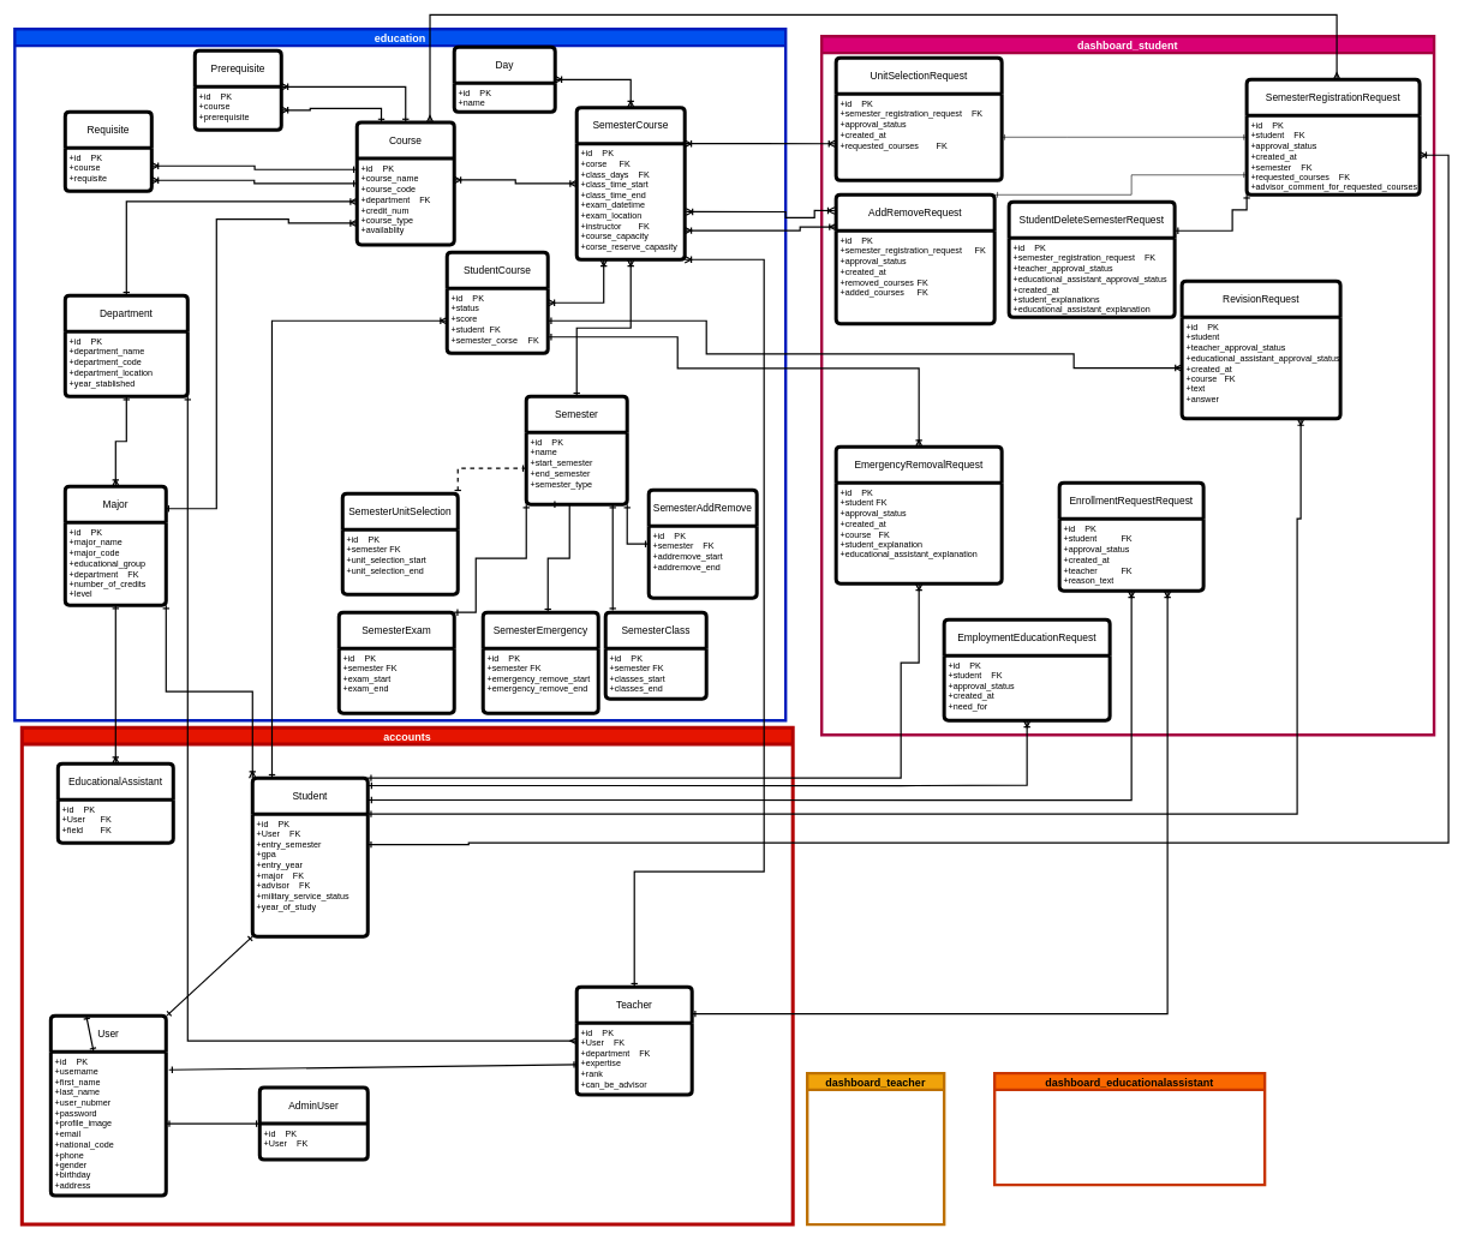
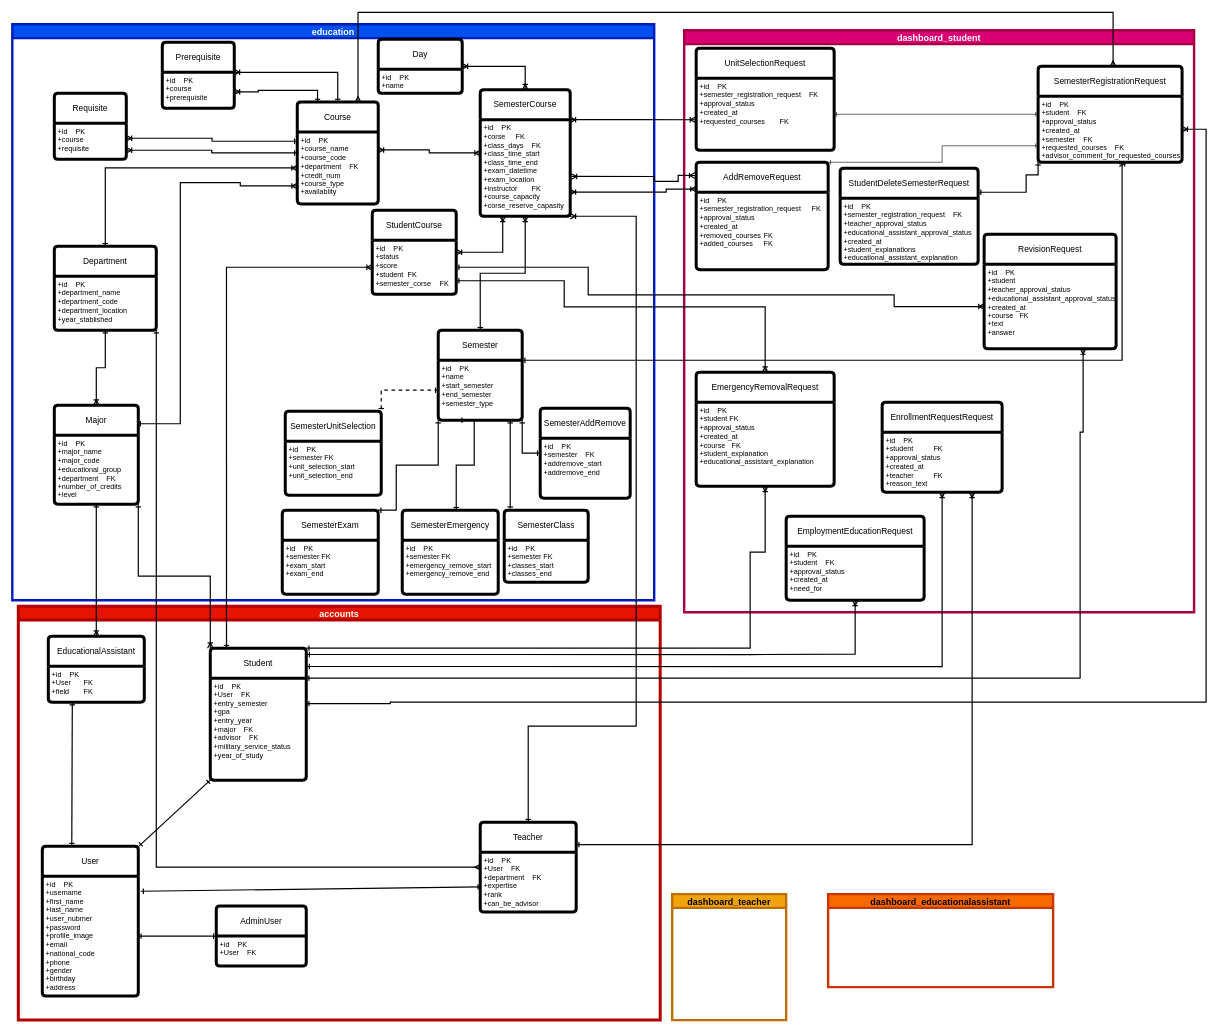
+ <mxCell id="89" style="edgeStyle=orthogonalEdgeStyle;rounded=0;orthogonalLoop=1;jettySize=auto;html=1;exitX=1;exitY=0;exitDx=0;exitDy=0;startArrow=ERone;startFill=0;endArrow=ERoneToMany;endFill=0;strokeWidth=2;entryX=0.564;entryY=1.024;entryDx=0;entryDy=0;entryPerimeter=0;" parent="1" source="9" target="49" edge="1"><mxGeometry relative="1" as="geometry"><mxPoint x="720" y="788" as="sourcePoint" /><mxPoint x="2180" y="-170" as="targetPoint" /><Array as="points"><mxPoint x="1870" y="600" /></Array></mxGeometry></mxCell>
- <mxCell id="79" style="rounded=0;orthogonalLoop=1;jettySize=auto;html=1;exitX=0.307;exitY=-0.001;exitDx=0;exitDy=0;startArrow=ERone;startFill=0;endArrow=ERone;endFill=0;exitPerimeter=0;strokeWidth=2;" parent="67" source="68" target="69" edge="1"><mxGeometry relative="1" as="geometry"><mxPoint x="330" y="260" as="sourcePoint" /><mxPoint x="200" y="260" as="targetPoint" /></mxGeometry></mxCell>
+ <mxCell id="79" style="rounded=0;orthogonalLoop=1;jettySize=auto;html=1;exitX=0.307;exitY=-0.001;exitDx=0;exitDy=0;startArrow=ERone;startFill=0;endArrow=ERone;endFill=0;entryX=0.25;entryY=1;entryDx=0;entryDy=0;exitPerimeter=0;strokeWidth=2;" parent="67" source="68" target="73" edge="1"><mxGeometry relative="1" as="geometry"><mxPoint x="330" y="260" as="sourcePoint" /><mxPoint x="200" y="260" as="targetPoint" /></mxGeometry></mxCell>
